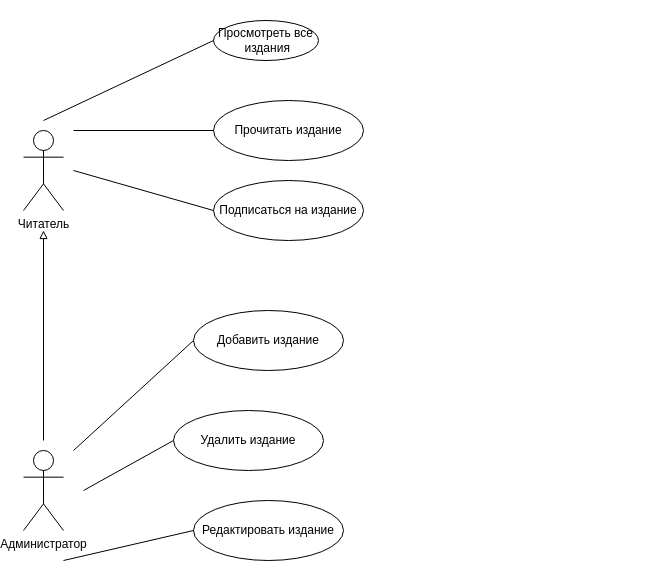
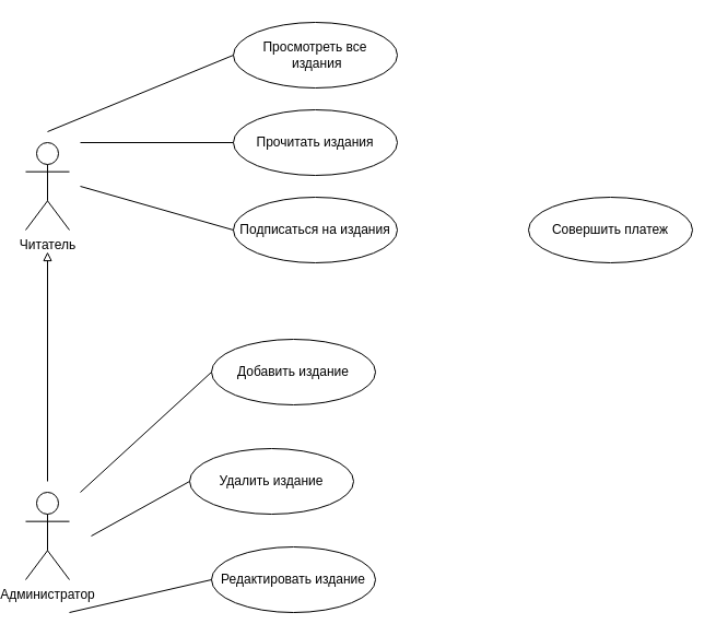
- <mxCell id="5" value="Просмотреть все&lt;br&gt;&amp;nbsp;издания" style="ellipse;whiteSpace=wrap;html=1;" parent="1" vertex="1"><mxGeometry x="210" y="20" width="105" height="40" as="geometry" /></mxCell>
+ <mxCell id="5" value="Просмотреть все&lt;br&gt;&amp;nbsp;издания" style="ellipse;whiteSpace=wrap;html=1;" parent="1" vertex="1"><mxGeometry x="210" y="20" width="150" height="60" as="geometry" /></mxCell>
- <mxCell id="3" value="Прочитать издание" style="ellipse;whiteSpace=wrap;html=1;" parent="1" vertex="1"><mxGeometry x="210" y="100" width="150" height="60" as="geometry" /></mxCell>
+ <mxCell id="3" value="Прочитать издания" style="ellipse;whiteSpace=wrap;html=1;" parent="1" vertex="1"><mxGeometry x="210" y="100" width="150" height="60" as="geometry" /></mxCell>
- <mxCell id="4" value="Подписаться на издание" style="ellipse;whiteSpace=wrap;html=1;" parent="1" vertex="1"><mxGeometry x="210" y="180" width="150" height="60" as="geometry" /></mxCell>
+ <mxCell id="4" value="Подписаться на издания" style="ellipse;whiteSpace=wrap;html=1;" parent="1" vertex="1"><mxGeometry x="210" y="180" width="150" height="60" as="geometry" /></mxCell>
+ <mxCell id="17" value="Совершить платеж" style="ellipse;whiteSpace=wrap;html=1;" parent="1" vertex="1"><mxGeometry x="480" y="180" width="150" height="60" as="geometry" /></mxCell>
